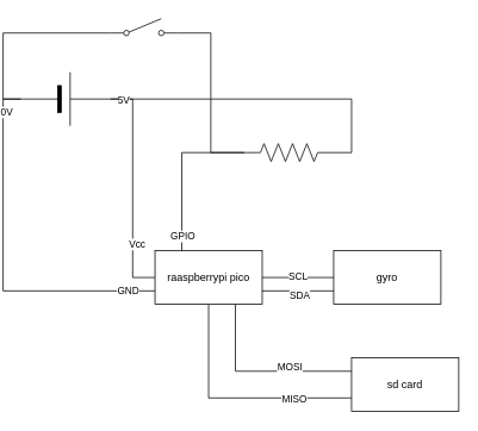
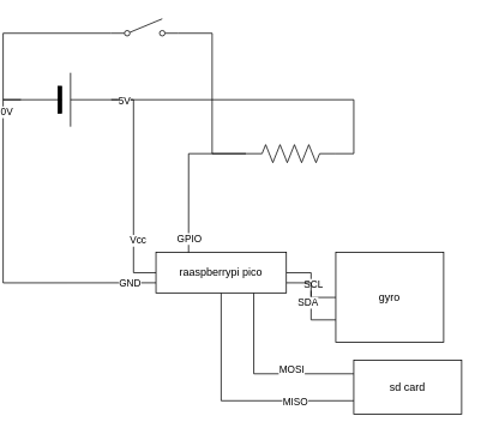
- <mxCell id="13" value="raaspberrypi pico" style="rounded=0;whiteSpace=wrap;html=1;" vertex="1" parent="1"><mxGeometry x="170" y="280" width="120" height="60" as="geometry" /></mxCell>
+ <mxCell id="13" value="raaspberrypi pico" style="rounded=0;whiteSpace=wrap;html=1;" vertex="1" parent="1"><mxGeometry x="170" y="280" width="145" height="45" as="geometry" /></mxCell>
- <mxCell id="14" value="gyro" style="rounded=0;whiteSpace=wrap;html=1;" vertex="1" parent="1"><mxGeometry x="370" y="280" width="120" height="60" as="geometry" /></mxCell>
+ <mxCell id="14" value="gyro" style="rounded=0;whiteSpace=wrap;html=1;" vertex="1" parent="1"><mxGeometry x="370" y="280" width="120" height="100" as="geometry" /></mxCell>
